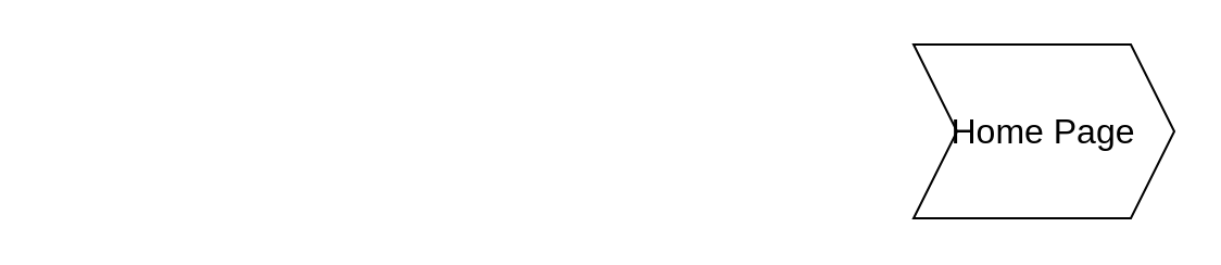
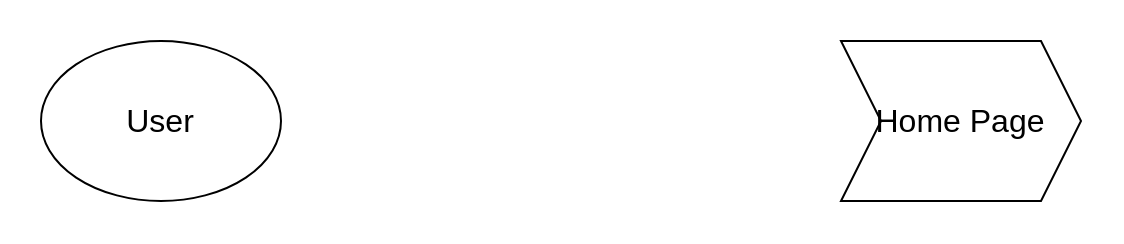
+ <mxCell id="2" value="User" style="ellipse;whiteSpace=wrap;html=1;fontSize=16;" parent="1" vertex="1"><mxGeometry x="20" y="20" width="120" height="80" as="geometry" /></mxCell>
